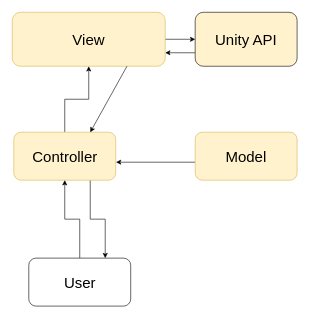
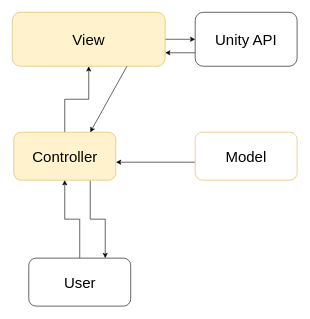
- <mxCell id="3" value="&lt;font style=&quot;font-size: 25px&quot;&gt;Unity API&lt;/font&gt;" style="rounded=1;whiteSpace=wrap;html=1;fillColor=#fff2cc;" vertex="1" parent="1"><mxGeometry x="325" y="20" width="170" height="90" as="geometry" /></mxCell>
+ <mxCell id="3" value="&lt;font style=&quot;font-size: 25px&quot;&gt;Unity API&lt;/font&gt;" style="rounded=1;whiteSpace=wrap;html=1;" vertex="1" parent="1"><mxGeometry x="325" y="20" width="170" height="90" as="geometry" /></mxCell>
- <mxCell id="10" value="&lt;font style=&quot;font-size: 25px&quot;&gt;Model&lt;/font&gt;" style="rounded=1;whiteSpace=wrap;html=1;fillColor=#fff2cc;strokeColor=#d6b656;" vertex="1" parent="1"><mxGeometry x="325" y="220" width="170" height="80" as="geometry" /></mxCell>
+ <mxCell id="10" value="&lt;font style=&quot;font-size: 25px&quot;&gt;Model&lt;/font&gt;" style="rounded=1;whiteSpace=wrap;html=1;fillColor=#ffffff;strokeColor=#d6b656;" vertex="1" parent="1"><mxGeometry x="325" y="220" width="170" height="80" as="geometry" /></mxCell>
